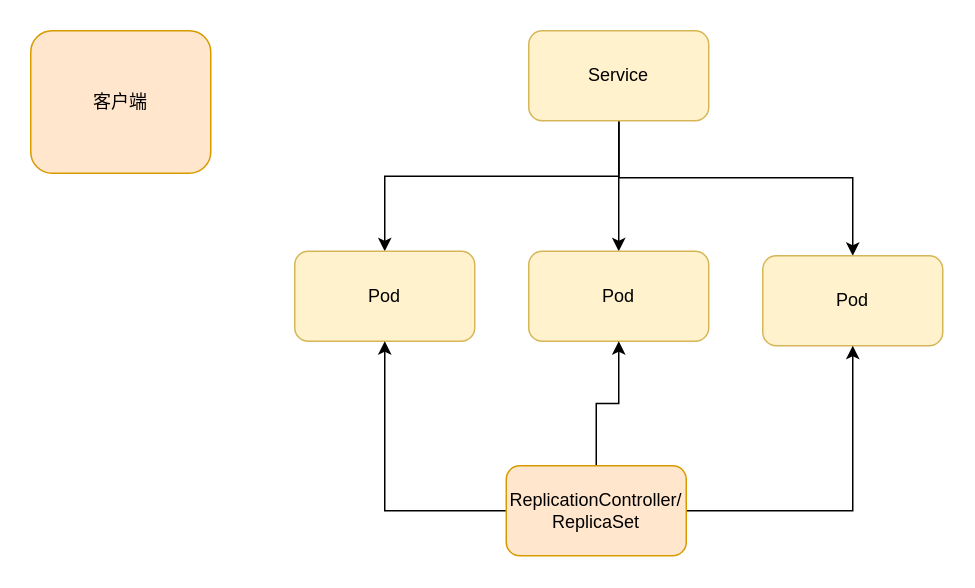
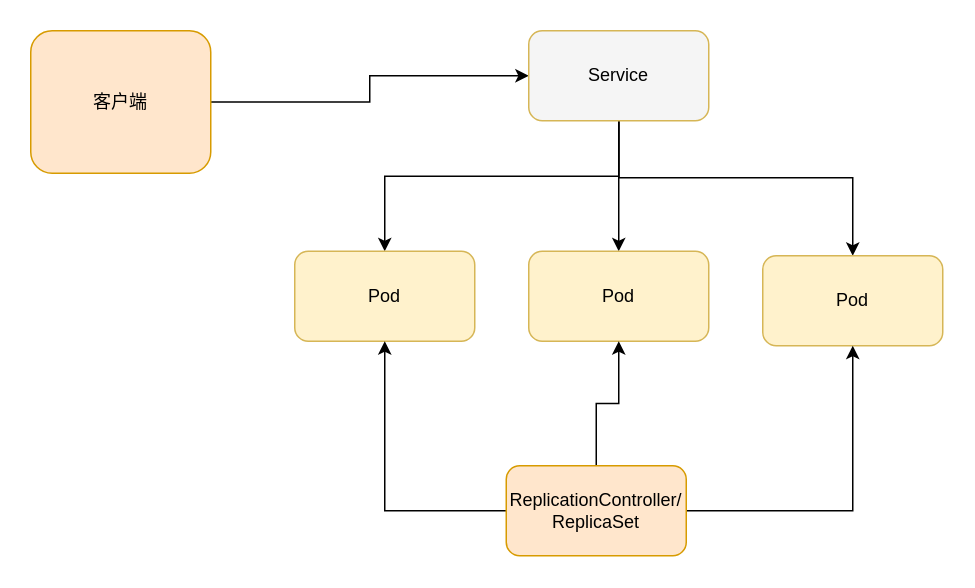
- <mxCell id="7" value="Service" style="rounded=1;whiteSpace=wrap;html=1;fillColor=#fff2cc;strokeColor=#d6b656;" vertex="1" parent="1"><mxGeometry x="352" y="20" width="120" height="60" as="geometry" /></mxCell>
+ <mxCell id="7" value="Service" style="rounded=1;whiteSpace=wrap;html=1;fillColor=#f5f5f5;strokeColor=#d6b656;" vertex="1" parent="1"><mxGeometry x="352" y="20" width="120" height="60" as="geometry" /></mxCell>
+ <mxCell id="2" style="edgeStyle=orthogonalEdgeStyle;rounded=0;orthogonalLoop=1;jettySize=auto;html=1;entryX=0;entryY=0.5;entryDx=0;entryDy=0;" edge="1" parent="1" source="3" target="7"><mxGeometry relative="1" as="geometry" /></mxCell>
